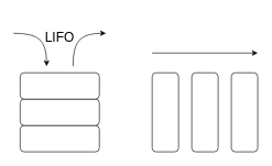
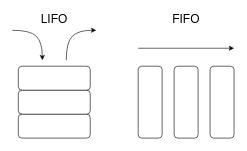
+ <mxCell id="12" value="&lt;font style=&quot;font-size: 20px&quot;&gt;FIFO&lt;/font&gt;" style="text;html=1;strokeColor=none;fillColor=none;align=center;verticalAlign=middle;whiteSpace=wrap;rounded=0;" vertex="1" parent="1"><mxGeometry x="280" y="20" width="60" height="20" as="geometry" /></mxCell>
- <mxCell id="7" value="&lt;font style=&quot;font-size: 20px&quot;&gt;LIFO&lt;/font&gt;" style="text;html=1;strokeColor=none;fillColor=none;align=center;verticalAlign=middle;whiteSpace=wrap;rounded=0;" vertex="1" parent="1"><mxGeometry x="60" y="45" width="60" height="20" as="geometry" /></mxCell>
+ <mxCell id="7" value="&lt;font style=&quot;font-size: 20px&quot;&gt;LIFO&lt;/font&gt;" style="text;html=1;strokeColor=none;fillColor=none;align=center;verticalAlign=middle;whiteSpace=wrap;rounded=0;" vertex="1" parent="1"><mxGeometry x="60" y="20" width="60" height="20" as="geometry" /></mxCell>
